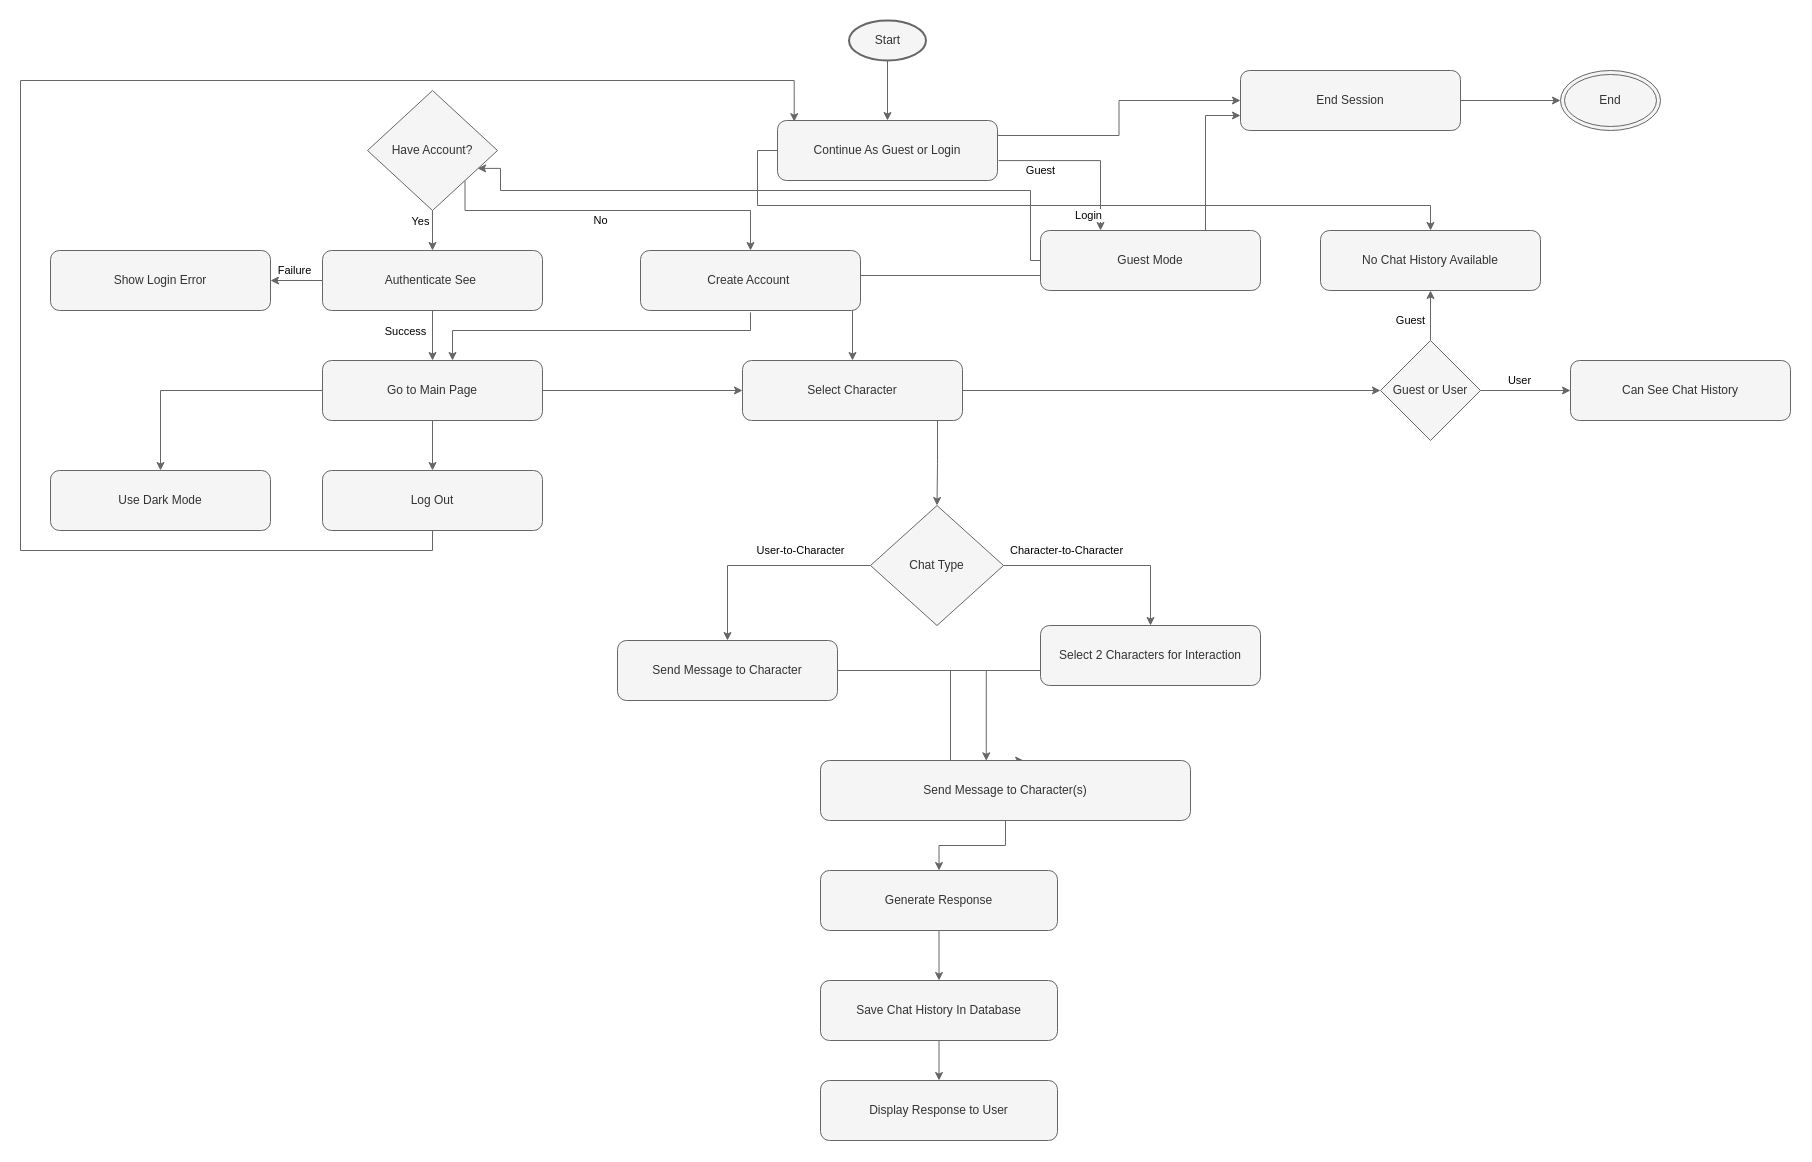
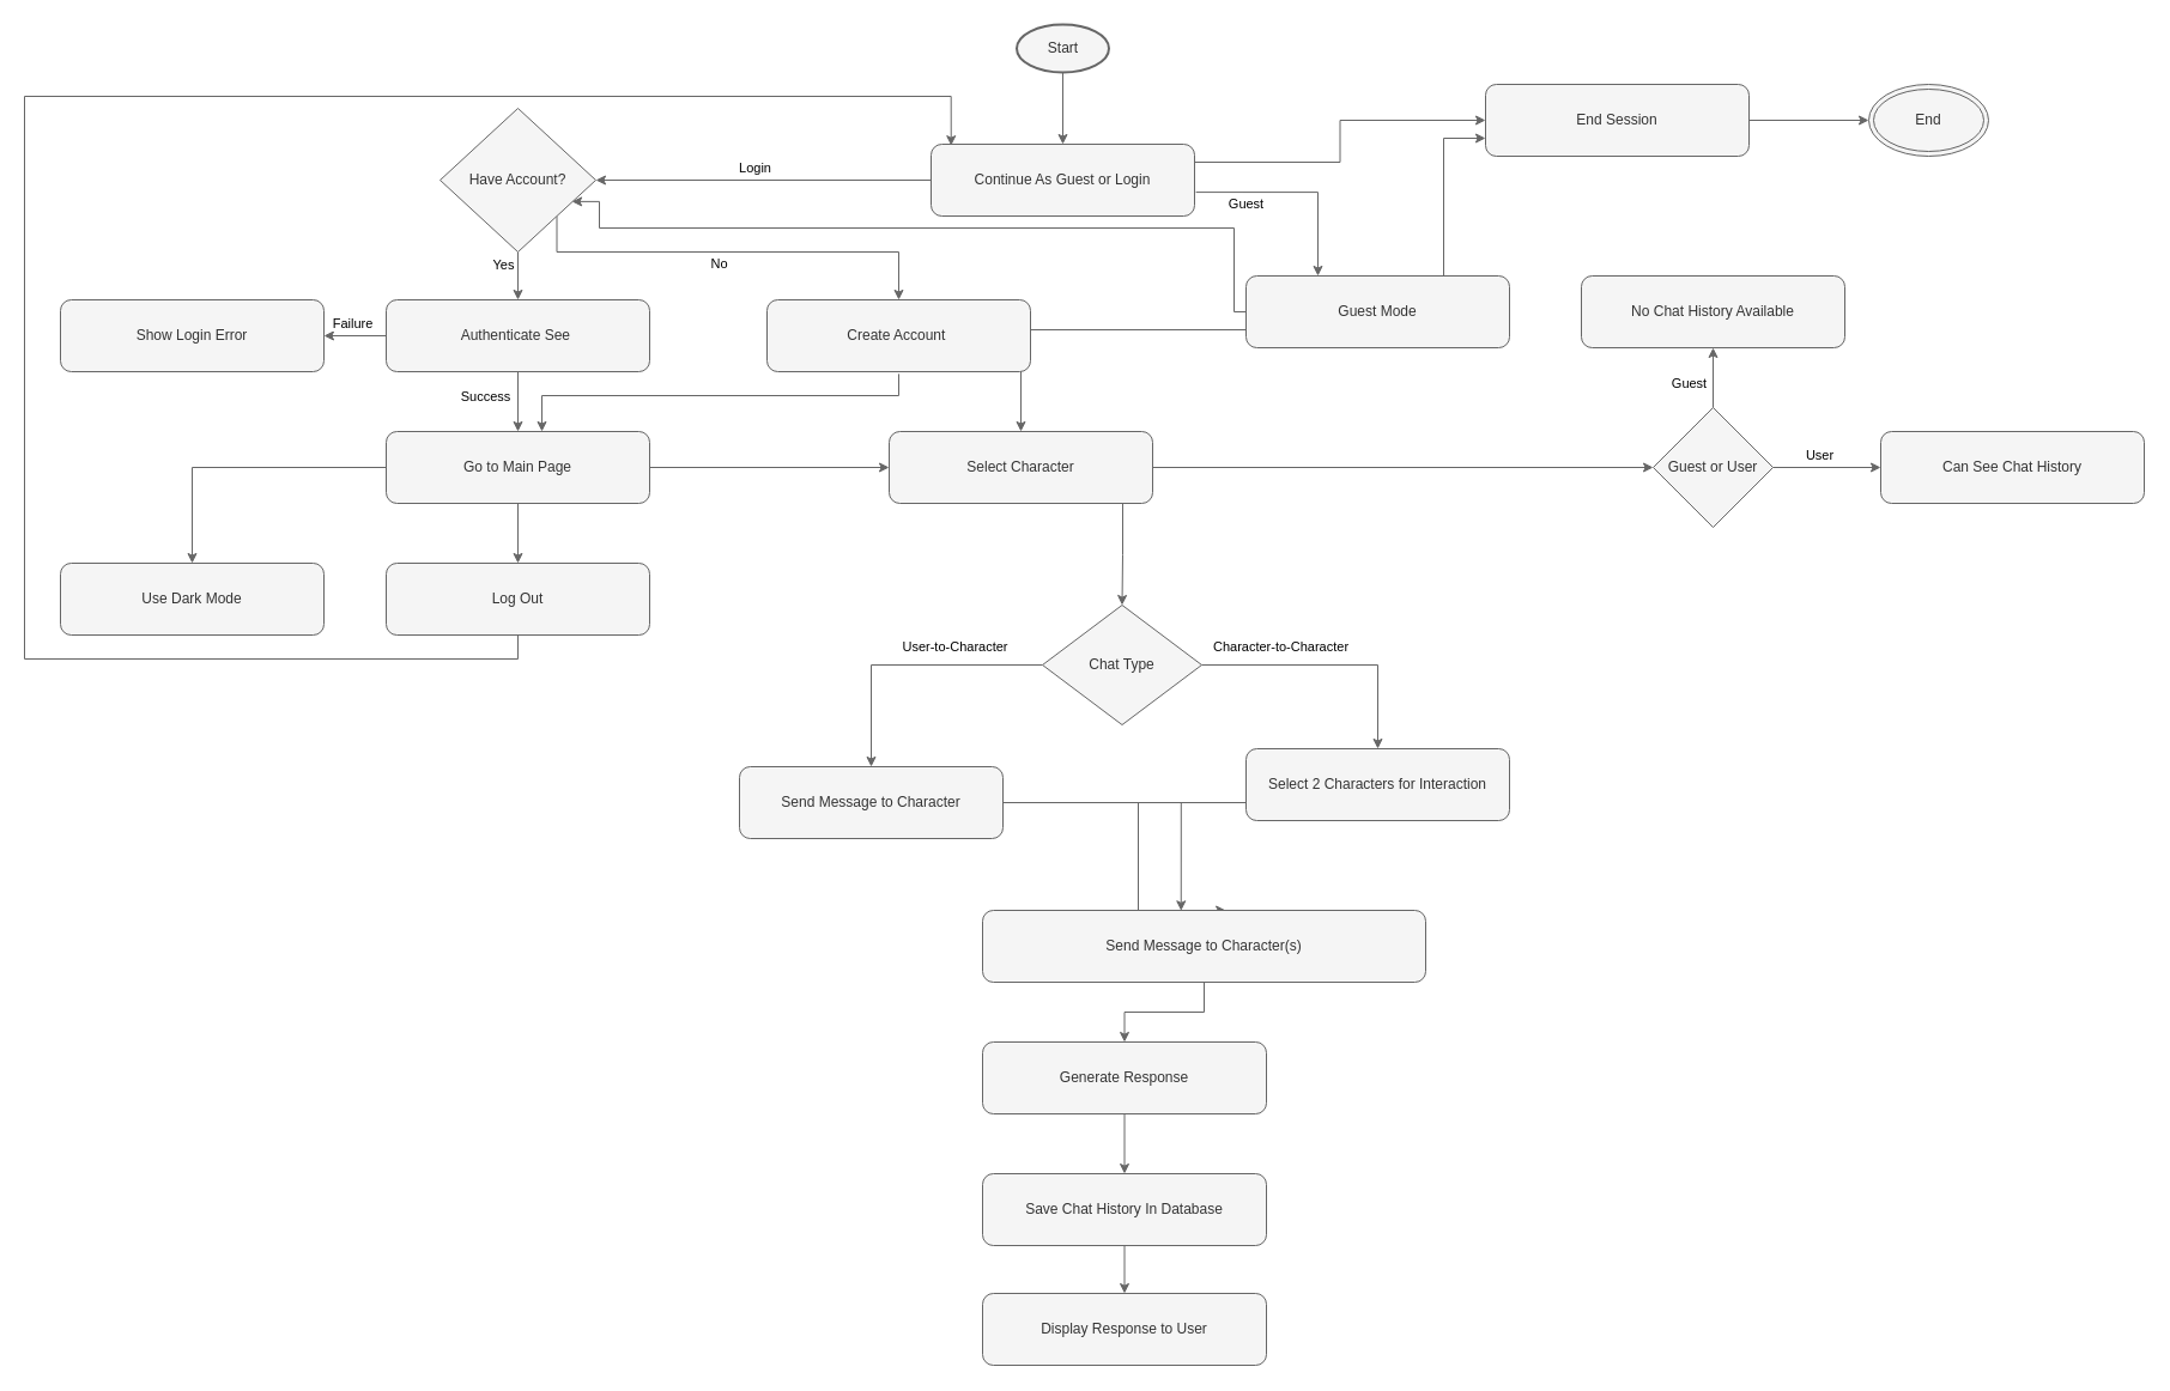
- <mxCell id="5" value="Login" style="edgeStyle=orthogonalEdgeStyle;rounded=0;orthogonalLoop=1;jettySize=auto;html=1;exitX=0;exitY=0.5;exitDx=0;exitDy=0;fillColor=#f5f5f5;strokeColor=#666666;" parent="1" source="7" target="39" edge="1"><mxGeometry x="0.05" y="-10" relative="1" as="geometry"><mxPoint as="offset" /></mxGeometry></mxCell>
+ <mxCell id="5" value="Login" style="edgeStyle=orthogonalEdgeStyle;rounded=0;orthogonalLoop=1;jettySize=auto;html=1;exitX=0;exitY=0.5;exitDx=0;exitDy=0;entryX=1;entryY=0.5;entryDx=0;entryDy=0;fillColor=#f5f5f5;strokeColor=#666666;" parent="1" source="7" target="42" edge="1"><mxGeometry x="0.05" y="-10" relative="1" as="geometry"><mxPoint as="offset" /></mxGeometry></mxCell>
- <mxCell id="24" value="Chat Type" style="rhombus;whiteSpace=wrap;html=1;fillColor=#f5f5f5;strokeColor=#666666;fontColor=#333333;" parent="1" vertex="1"><mxGeometry x="870" y="505" width="133" height="120" as="geometry" /></mxCell>
+ <mxCell id="24" value="Chat Type" style="rhombus;whiteSpace=wrap;html=1;fillColor=#f5f5f5;strokeColor=#666666;fontColor=#333333;" parent="1" vertex="1"><mxGeometry x="870" y="505" width="133" height="100" as="geometry" /></mxCell>
